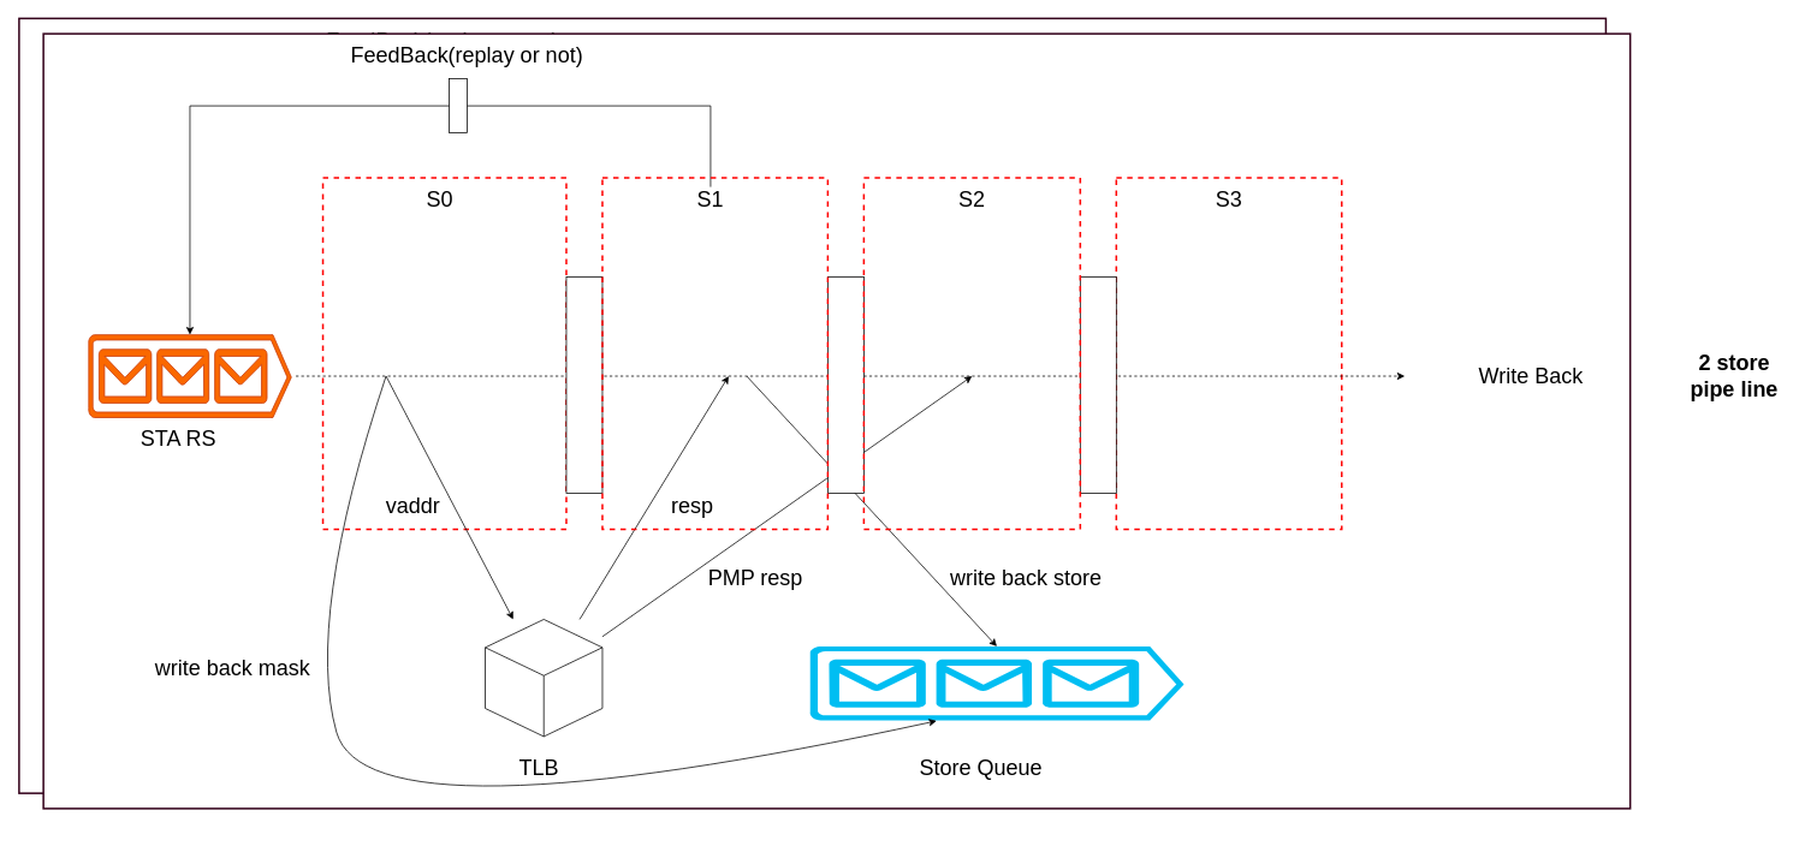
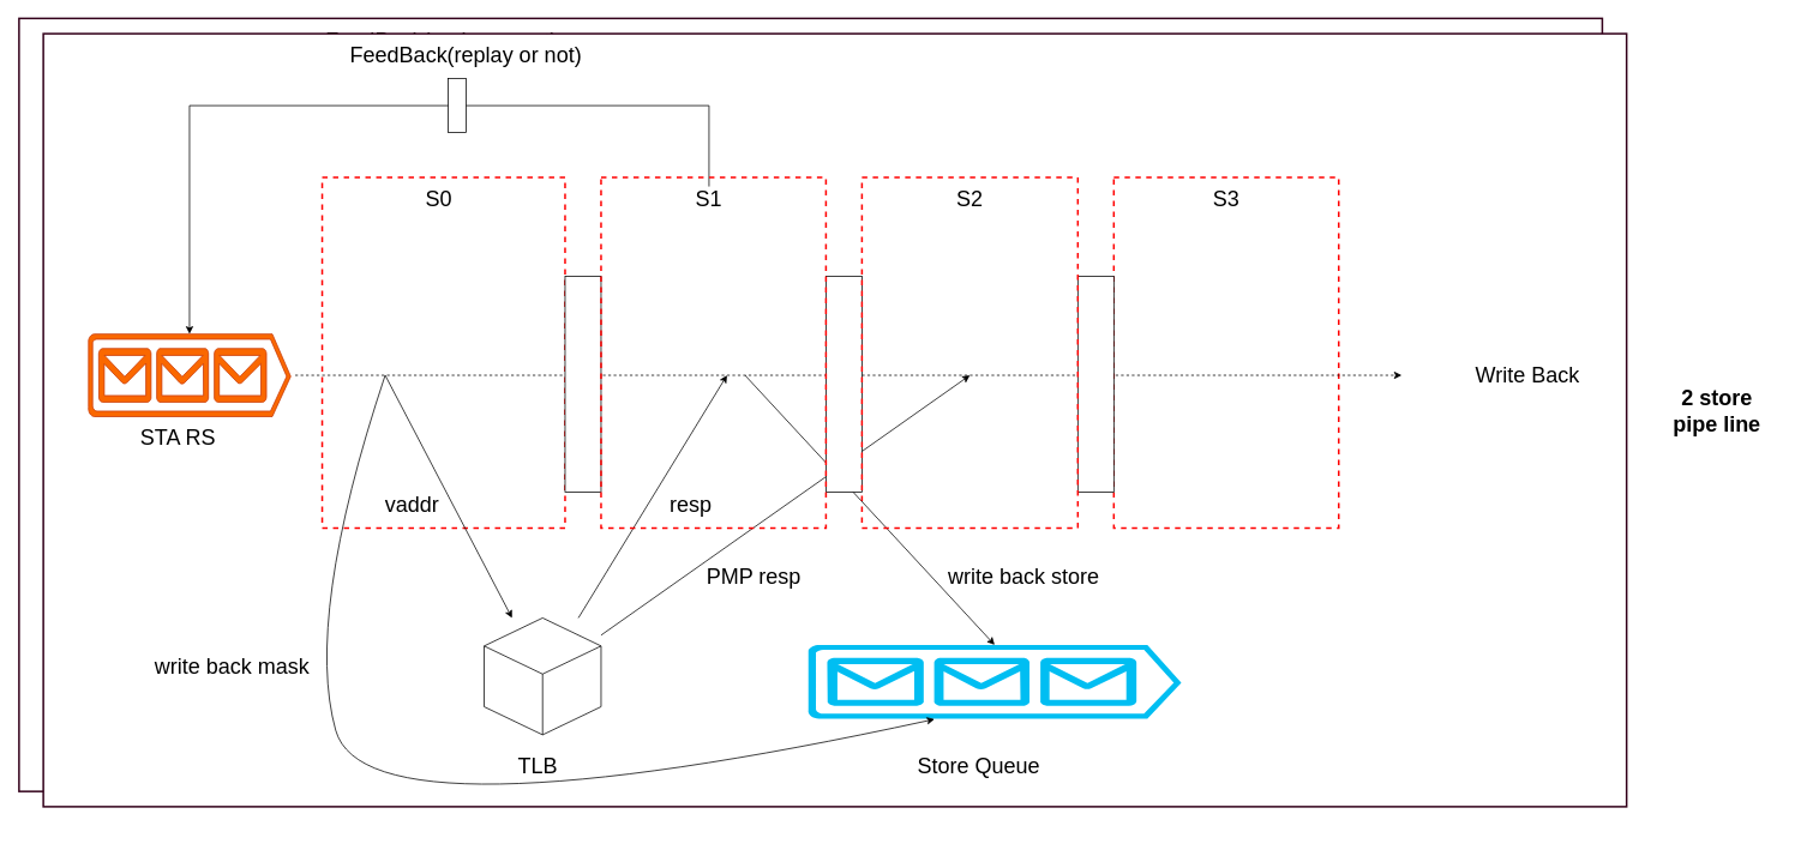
- <mxCell id="70" value="2 store&lt;br&gt;pipe line" style="text;strokeColor=none;fillColor=none;html=1;fontSize=24;fontStyle=1;verticalAlign=middle;align=center;" vertex="1" parent="1"><mxGeometry x="1857" y="213" width="130" height="407" as="geometry" /></mxCell>
+ <mxCell id="70" value="2 store&lt;br&gt;pipe line" style="text;strokeColor=none;fillColor=none;html=1;fontSize=24;fontStyle=1;verticalAlign=middle;align=center;" vertex="1" parent="1"><mxGeometry x="1842" y="253" width="130" height="407" as="geometry" /></mxCell>
